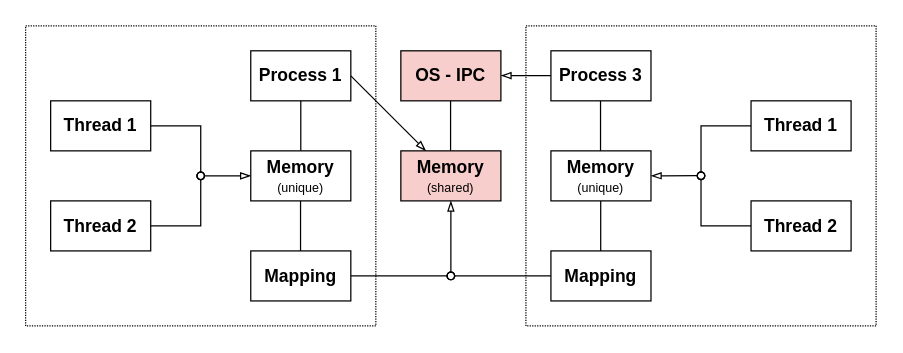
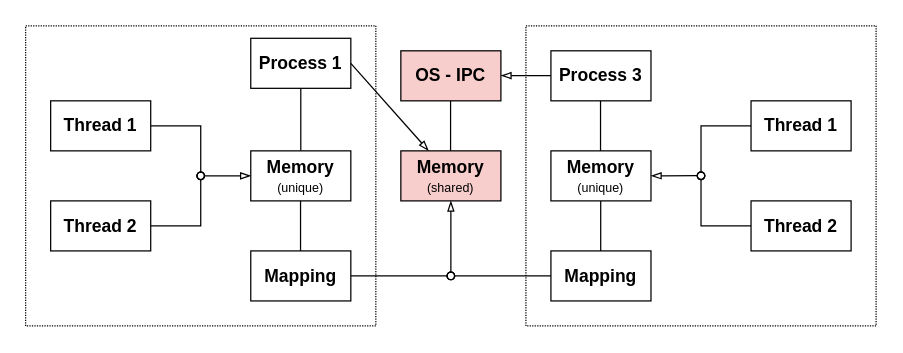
- <mxCell id="6" value="&lt;b style=&quot;&quot;&gt;&lt;font style=&quot;font-size: 14px;&quot;&gt;Process 1&lt;/font&gt;&lt;/b&gt;" style="text;html=1;align=center;verticalAlign=middle;whiteSpace=wrap;rounded=0;strokeColor=default;fontFamily=Helvetica;" parent="1" vertex="1"><mxGeometry x="200" y="40" width="80" height="40" as="geometry" /></mxCell>
+ <mxCell id="6" value="&lt;b style=&quot;&quot;&gt;&lt;font style=&quot;font-size: 14px;&quot;&gt;Process 1&lt;/font&gt;&lt;/b&gt;" style="text;html=1;align=center;verticalAlign=middle;whiteSpace=wrap;rounded=0;strokeColor=default;fontFamily=Helvetica;" parent="1" vertex="1"><mxGeometry x="200" y="30" width="80" height="40" as="geometry" /></mxCell>
